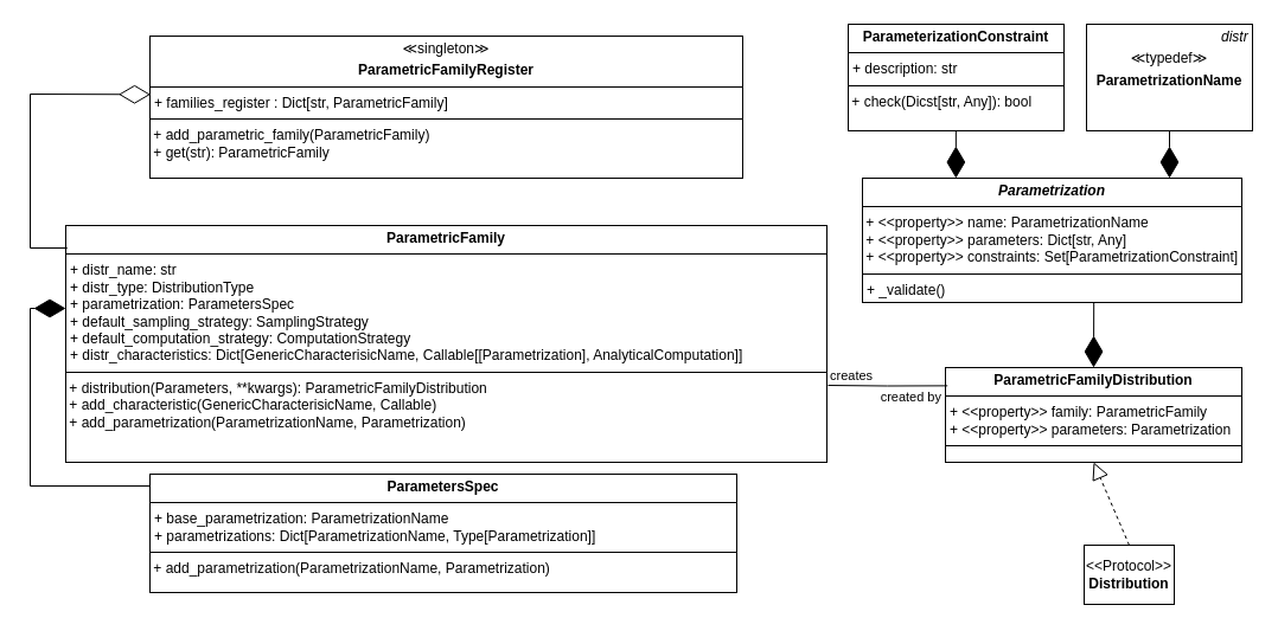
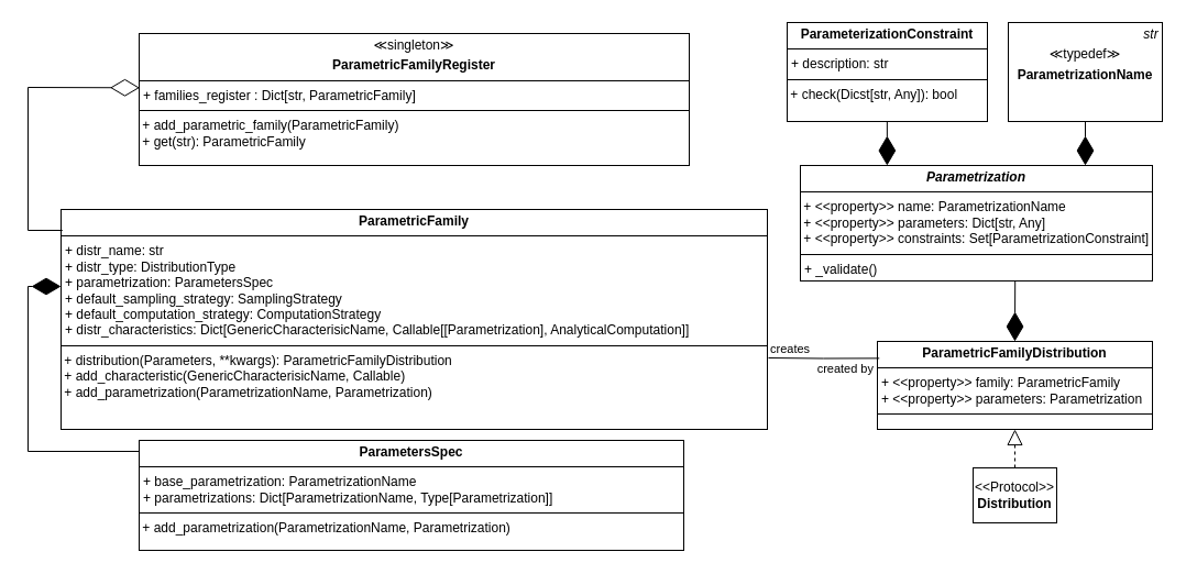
- <mxCell id="8" value="&lt;p style=&quot;text-align: right; margin: 4px 0px 0px;&quot;&gt;&lt;i&gt;distr&lt;/i&gt;&lt;i style=&quot;background-color: transparent; color: light-dark(rgb(0, 0, 0), rgb(255, 255, 255));&quot;&gt;&amp;nbsp;&lt;/i&gt;&lt;/p&gt;&lt;p style=&quot;margin:0px;margin-top:4px;text-align:center;&quot;&gt;&lt;span style=&quot;background-color: transparent; color: light-dark(rgb(0, 0, 0), rgb(255, 255, 255));&quot;&gt;≪typedef≫&lt;/span&gt;&lt;/p&gt;&lt;p style=&quot;margin:0px;margin-top:4px;text-align:center;&quot;&gt;&lt;span style=&quot;text-align: left;&quot;&gt;&lt;b&gt;ParametrizationName&lt;/b&gt;&lt;/span&gt;&lt;/p&gt;&lt;div&gt;&lt;br&gt;&lt;/div&gt;" style="verticalAlign=top;align=left;overflow=fill;html=1;whiteSpace=wrap;" parent="1" vertex="1"><mxGeometry x="911" y="20" width="140" height="90" as="geometry" /></mxCell>
+ <mxCell id="8" value="&lt;p style=&quot;text-align: right; margin: 4px 0px 0px;&quot;&gt;&lt;i&gt;str&lt;/i&gt;&lt;i style=&quot;background-color: transparent; color: light-dark(rgb(0, 0, 0), rgb(255, 255, 255));&quot;&gt;&amp;nbsp;&lt;/i&gt;&lt;/p&gt;&lt;p style=&quot;margin:0px;margin-top:4px;text-align:center;&quot;&gt;&lt;span style=&quot;background-color: transparent; color: light-dark(rgb(0, 0, 0), rgb(255, 255, 255));&quot;&gt;≪typedef≫&lt;/span&gt;&lt;/p&gt;&lt;p style=&quot;margin:0px;margin-top:4px;text-align:center;&quot;&gt;&lt;span style=&quot;text-align: left;&quot;&gt;&lt;b&gt;ParametrizationName&lt;/b&gt;&lt;/span&gt;&lt;/p&gt;&lt;div&gt;&lt;br&gt;&lt;/div&gt;" style="verticalAlign=top;align=left;overflow=fill;html=1;whiteSpace=wrap;" parent="1" vertex="1"><mxGeometry x="911" y="20" width="140" height="90" as="geometry" /></mxCell>
- <mxCell id="6" value="&amp;lt;&amp;lt;Protocol&amp;gt;&amp;gt;&lt;br&gt;&lt;b&gt;Distribution&lt;/b&gt;" style="html=1;whiteSpace=wrap;" parent="1" vertex="1"><mxGeometry x="909" y="460" width="76" height="50" as="geometry" /></mxCell>
+ <mxCell id="6" value="&amp;lt;&amp;lt;Protocol&amp;gt;&amp;gt;&lt;br&gt;&lt;b&gt;Distribution&lt;/b&gt;" style="html=1;whiteSpace=wrap;" parent="1" vertex="1"><mxGeometry x="879" y="425" width="76" height="50" as="geometry" /></mxCell>
